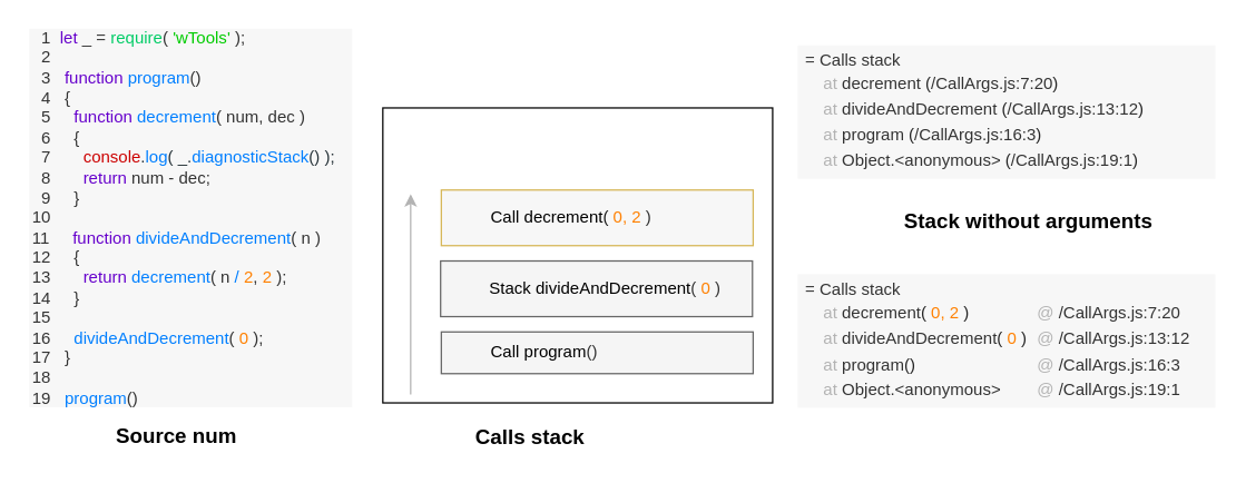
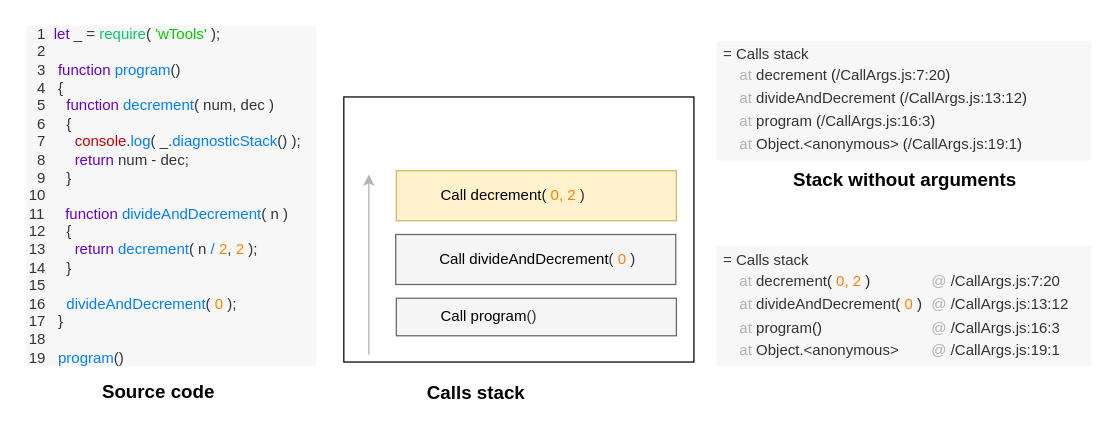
- <mxCell id="5" value="&lt;font color=&quot;#000000&quot;&gt;&amp;nbsp; &amp;nbsp; &amp;nbsp; &amp;nbsp; &amp;nbsp; Call decrement&lt;/font&gt;&lt;font color=&quot;#1a1a1a&quot;&gt;(&lt;/font&gt;&lt;font color=&quot;#ff8000&quot;&gt; 0, 2 &lt;/font&gt;&lt;font color=&quot;#333333&quot;&gt;)&lt;/font&gt;" style="rounded=0;whiteSpace=wrap;html=1;fillColor=#f7f7f7;strokeColor=#d6b656;align=left;" parent="1" vertex="1"><mxGeometry x="316.5" y="136" width="224" height="40" as="geometry" /></mxCell>
+ <mxCell id="5" value="&lt;font color=&quot;#000000&quot;&gt;&amp;nbsp; &amp;nbsp; &amp;nbsp; &amp;nbsp; &amp;nbsp; Call decrement&lt;/font&gt;&lt;font color=&quot;#1a1a1a&quot;&gt;(&lt;/font&gt;&lt;font color=&quot;#ff8000&quot;&gt; 0, 2 &lt;/font&gt;&lt;font color=&quot;#333333&quot;&gt;)&lt;/font&gt;" style="rounded=0;whiteSpace=wrap;html=1;fillColor=#fff2cc;strokeColor=#d6b656;align=left;" parent="1" vertex="1"><mxGeometry x="316.5" y="136" width="224" height="40" as="geometry" /></mxCell>
- <mxCell id="7" value="Stack without arguments" style="text;html=1;align=center;verticalAlign=middle;resizable=0;points=[];;autosize=1;fontStyle=1;fontSize=15;" parent="1" vertex="1"><mxGeometry x="643.5" y="146" width="188" height="24" as="geometry" /></mxCell>
+ <mxCell id="7" value="Stack without arguments" style="text;html=1;align=center;verticalAlign=middle;resizable=0;points=[];;autosize=1;fontStyle=1;fontSize=15;" parent="1" vertex="1"><mxGeometry x="628.5" y="131" width="188" height="24" as="geometry" /></mxCell>
- <mxCell id="4" value="&lt;font color=&quot;#000000&quot;&gt;&amp;nbsp; &amp;nbsp; &amp;nbsp; &amp;nbsp; &amp;nbsp; Stack divideAndDecrement&lt;/font&gt;(&lt;font color=&quot;#ff8000&quot;&gt; 0 &lt;/font&gt;)" style="rounded=0;whiteSpace=wrap;html=1;fillColor=#f5f5f5;strokeColor=#666666;align=left;fontColor=#333333;" parent="1" vertex="1"><mxGeometry x="316" y="187" width="224" height="40" as="geometry" /></mxCell>
+ <mxCell id="4" value="&lt;font color=&quot;#000000&quot;&gt;&amp;nbsp; &amp;nbsp; &amp;nbsp; &amp;nbsp; &amp;nbsp; Call divideAndDecrement&lt;/font&gt;(&lt;font color=&quot;#ff8000&quot;&gt; 0 &lt;/font&gt;)" style="rounded=0;whiteSpace=wrap;html=1;fillColor=#f5f5f5;strokeColor=#666666;align=left;fontColor=#333333;" parent="1" vertex="1"><mxGeometry x="316" y="187" width="224" height="40" as="geometry" /></mxCell>
- <mxCell id="12" value="Source num" style="text;html=1;align=center;verticalAlign=middle;resizable=0;points=[];;autosize=1;fontStyle=1;fontSize=15;" parent="1" vertex="1"><mxGeometry x="74" y="300" width="104" height="24" as="geometry" /></mxCell>
+ <mxCell id="12" value="Source code" style="text;html=1;align=center;verticalAlign=middle;resizable=0;points=[];;autosize=1;fontStyle=1;fontSize=15;" parent="1" vertex="1"><mxGeometry x="74" y="300" width="104" height="24" as="geometry" /></mxCell>
